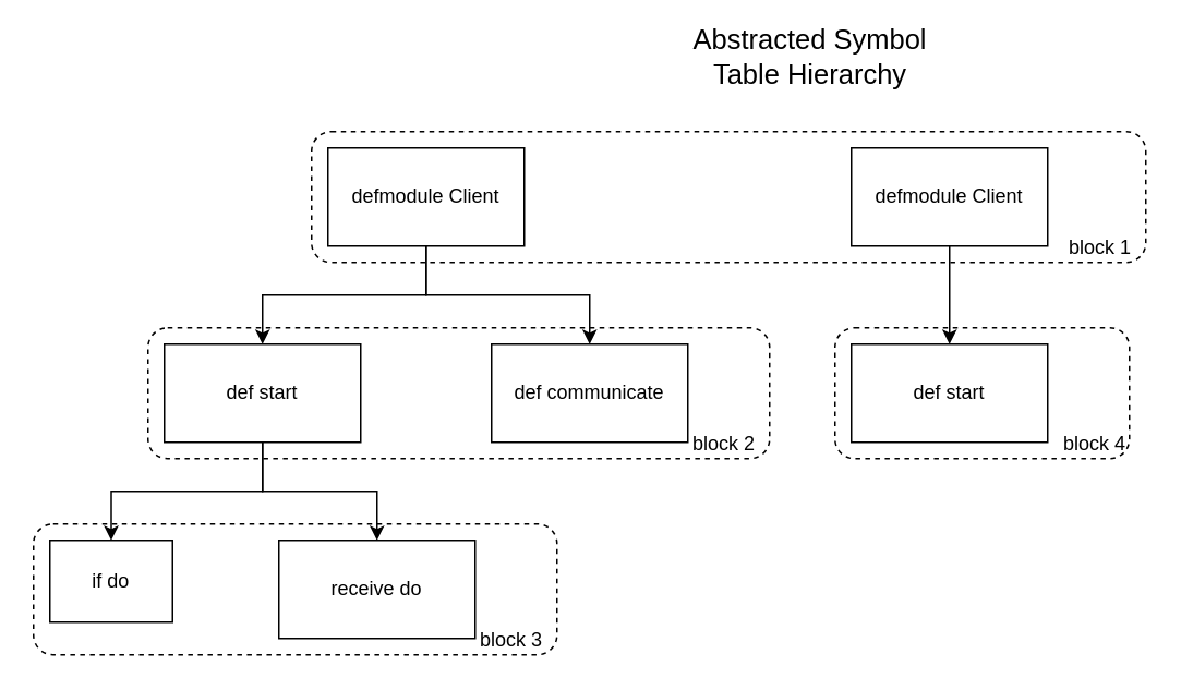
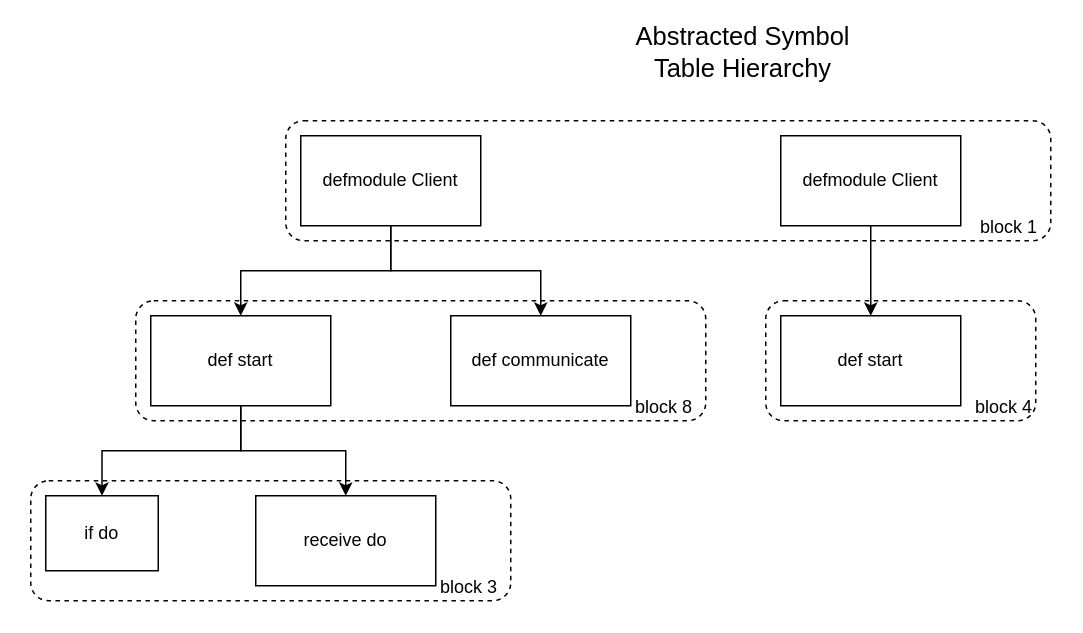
- <mxCell id="4" value="block 2&amp;nbsp;&amp;nbsp;" style="rounded=1;whiteSpace=wrap;html=1;dashed=1;verticalAlign=bottom;align=right;" vertex="1" parent="1"><mxGeometry x="90" y="200" width="380" height="80" as="geometry" /></mxCell>
+ <mxCell id="4" value="block 8&amp;nbsp;&amp;nbsp;" style="rounded=1;whiteSpace=wrap;html=1;dashed=1;verticalAlign=bottom;align=right;" vertex="1" parent="1"><mxGeometry x="90" y="200" width="380" height="80" as="geometry" /></mxCell>
